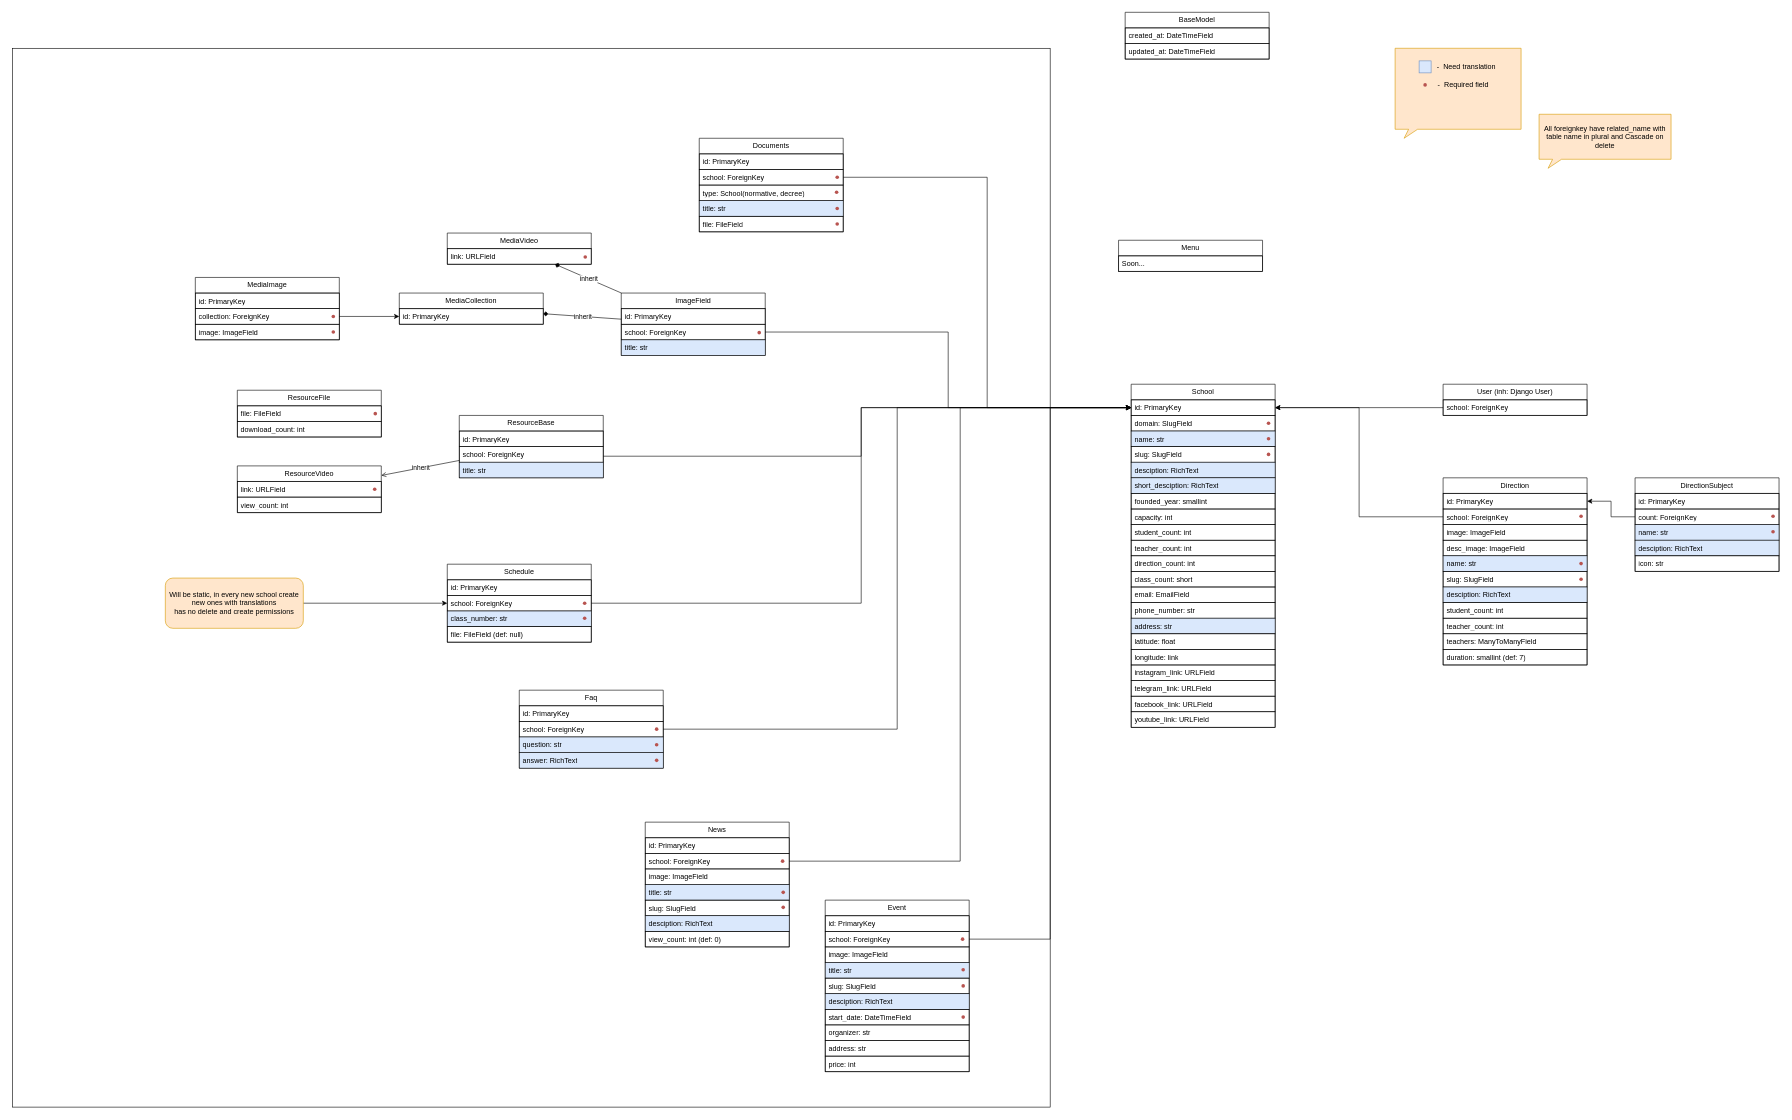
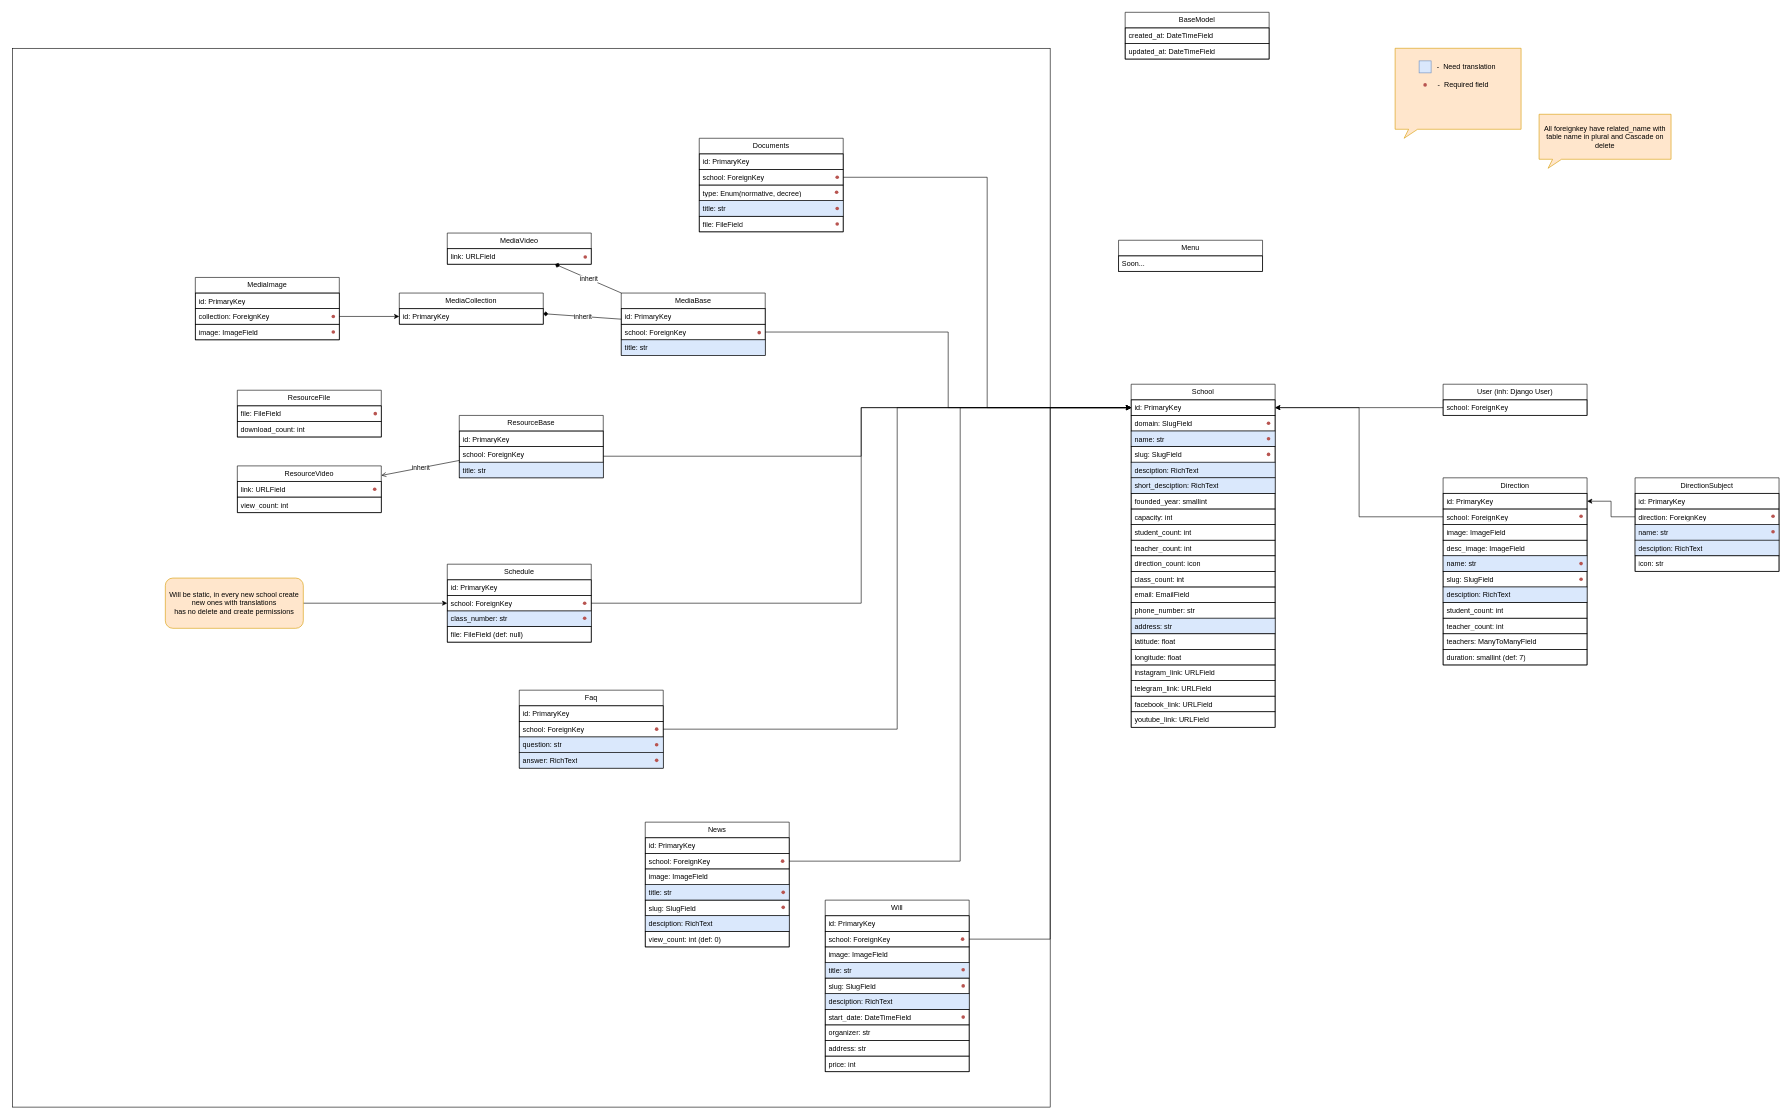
- <mxCell id="163" value="type: School(normative, decree)" style="text;strokeColor=default;fillColor=none;align=left;verticalAlign=top;spacingLeft=4;spacingRight=4;overflow=hidden;rotatable=0;points=[[0,0.5],[1,0.5]];portConstraint=eastwest;whiteSpace=wrap;html=1;" parent="160" vertex="1"><mxGeometry y="78" width="240" height="26" as="geometry" /></mxCell>
+ <mxCell id="163" value="type: Enum(normative, decree)" style="text;strokeColor=default;fillColor=none;align=left;verticalAlign=top;spacingLeft=4;spacingRight=4;overflow=hidden;rotatable=0;points=[[0,0.5],[1,0.5]];portConstraint=eastwest;whiteSpace=wrap;html=1;" parent="160" vertex="1"><mxGeometry y="78" width="240" height="26" as="geometry" /></mxCell>
- <mxCell id="135" value="ImageField" style="swimlane;fontStyle=0;childLayout=stackLayout;horizontal=1;startSize=26;fillColor=none;horizontalStack=0;resizeParent=1;resizeParentMax=0;resizeLast=0;collapsible=1;marginBottom=0;whiteSpace=wrap;html=1;" parent="1" vertex="1"><mxGeometry x="1035" y="488" width="240" height="104" as="geometry" /></mxCell>
+ <mxCell id="135" value="MediaBase" style="swimlane;fontStyle=0;childLayout=stackLayout;horizontal=1;startSize=26;fillColor=none;horizontalStack=0;resizeParent=1;resizeParentMax=0;resizeLast=0;collapsible=1;marginBottom=0;whiteSpace=wrap;html=1;" parent="1" vertex="1"><mxGeometry x="1035" y="488" width="240" height="104" as="geometry" /></mxCell>
- <mxCell id="116" value="count: ForeignKey" style="text;strokeColor=default;fillColor=none;align=left;verticalAlign=top;spacingLeft=4;spacingRight=4;overflow=hidden;rotatable=0;points=[[0,0.5],[1,0.5]];portConstraint=eastwest;whiteSpace=wrap;html=1;" parent="114" vertex="1"><mxGeometry y="52" width="240" height="26" as="geometry" /></mxCell>
+ <mxCell id="116" value="direction: ForeignKey" style="text;strokeColor=default;fillColor=none;align=left;verticalAlign=top;spacingLeft=4;spacingRight=4;overflow=hidden;rotatable=0;points=[[0,0.5],[1,0.5]];portConstraint=eastwest;whiteSpace=wrap;html=1;" parent="114" vertex="1"><mxGeometry y="52" width="240" height="26" as="geometry" /></mxCell>
- <mxCell id="84" value="direction_count: int" style="text;strokeColor=default;fillColor=none;align=left;verticalAlign=top;spacingLeft=4;spacingRight=4;overflow=hidden;rotatable=0;points=[[0,0.5],[1,0.5]];portConstraint=eastwest;whiteSpace=wrap;html=1;" parent="73" vertex="1"><mxGeometry y="286" width="240" height="26" as="geometry" /></mxCell>
+ <mxCell id="84" value="direction_count: icon" style="text;strokeColor=default;fillColor=none;align=left;verticalAlign=top;spacingLeft=4;spacingRight=4;overflow=hidden;rotatable=0;points=[[0,0.5],[1,0.5]];portConstraint=eastwest;whiteSpace=wrap;html=1;" parent="73" vertex="1"><mxGeometry y="286" width="240" height="26" as="geometry" /></mxCell>
- <mxCell id="85" value="class_count: short" style="text;strokeColor=default;fillColor=none;align=left;verticalAlign=top;spacingLeft=4;spacingRight=4;overflow=hidden;rotatable=0;points=[[0,0.5],[1,0.5]];portConstraint=eastwest;whiteSpace=wrap;html=1;" parent="73" vertex="1"><mxGeometry y="312" width="240" height="26" as="geometry" /></mxCell>
+ <mxCell id="85" value="class_count: int" style="text;strokeColor=default;fillColor=none;align=left;verticalAlign=top;spacingLeft=4;spacingRight=4;overflow=hidden;rotatable=0;points=[[0,0.5],[1,0.5]];portConstraint=eastwest;whiteSpace=wrap;html=1;" parent="73" vertex="1"><mxGeometry y="312" width="240" height="26" as="geometry" /></mxCell>
- <mxCell id="90" value="longitude: link" style="text;align=left;verticalAlign=top;spacingLeft=4;spacingRight=4;overflow=hidden;rotatable=0;points=[[0,0.5],[1,0.5]];portConstraint=eastwest;whiteSpace=wrap;html=1;strokeColor=default;" parent="73" vertex="1"><mxGeometry y="442" width="240" height="26" as="geometry" /></mxCell>
+ <mxCell id="90" value="longitude: float" style="text;align=left;verticalAlign=top;spacingLeft=4;spacingRight=4;overflow=hidden;rotatable=0;points=[[0,0.5],[1,0.5]];portConstraint=eastwest;whiteSpace=wrap;html=1;strokeColor=default;" parent="73" vertex="1"><mxGeometry y="442" width="240" height="26" as="geometry" /></mxCell>
- <mxCell id="57" value="Event" style="swimlane;fontStyle=0;childLayout=stackLayout;horizontal=1;startSize=26;fillColor=none;horizontalStack=0;resizeParent=1;resizeParentMax=0;resizeLast=0;collapsible=1;marginBottom=0;whiteSpace=wrap;html=1;" parent="56" vertex="1"><mxGeometry width="240" height="286" as="geometry" /></mxCell>
+ <mxCell id="57" value="Will" style="swimlane;fontStyle=0;childLayout=stackLayout;horizontal=1;startSize=26;fillColor=none;horizontalStack=0;resizeParent=1;resizeParentMax=0;resizeLast=0;collapsible=1;marginBottom=0;whiteSpace=wrap;html=1;" parent="56" vertex="1"><mxGeometry width="240" height="286" as="geometry" /></mxCell>
